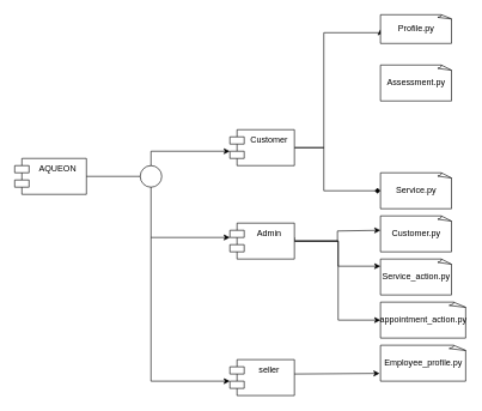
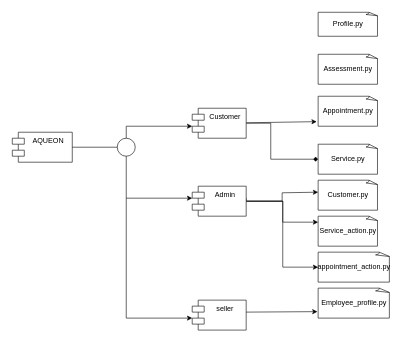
- <mxCell id="7" style="edgeStyle=orthogonalEdgeStyle;rounded=0;orthogonalLoop=1;jettySize=auto;html=1;entryX=0;entryY=0.5;entryDx=0;entryDy=0;entryPerimeter=0;" edge="1" parent="1" source="10" target="15"><mxGeometry relative="1" as="geometry"><mxPoint x="520" y="150" as="targetPoint" /><Array as="points"><mxPoint x="451" y="205" /><mxPoint x="451" y="45" /></Array></mxGeometry></mxCell>
+ <mxCell id="17" value="Appointment.py" style="whiteSpace=wrap;html=1;shape=mxgraph.basic.document" vertex="1" parent="1"><mxGeometry x="530" y="160" width="100" height="50" as="geometry" /></mxCell>
+ <mxCell id="8" style="rounded=0;orthogonalLoop=1;jettySize=auto;html=1;entryX=-0.024;entryY=0.848;entryDx=0;entryDy=0;entryPerimeter=0;" edge="1" parent="1" source="10" target="17"><mxGeometry relative="1" as="geometry"><mxPoint x="520" y="290" as="targetPoint" /></mxGeometry></mxCell>
